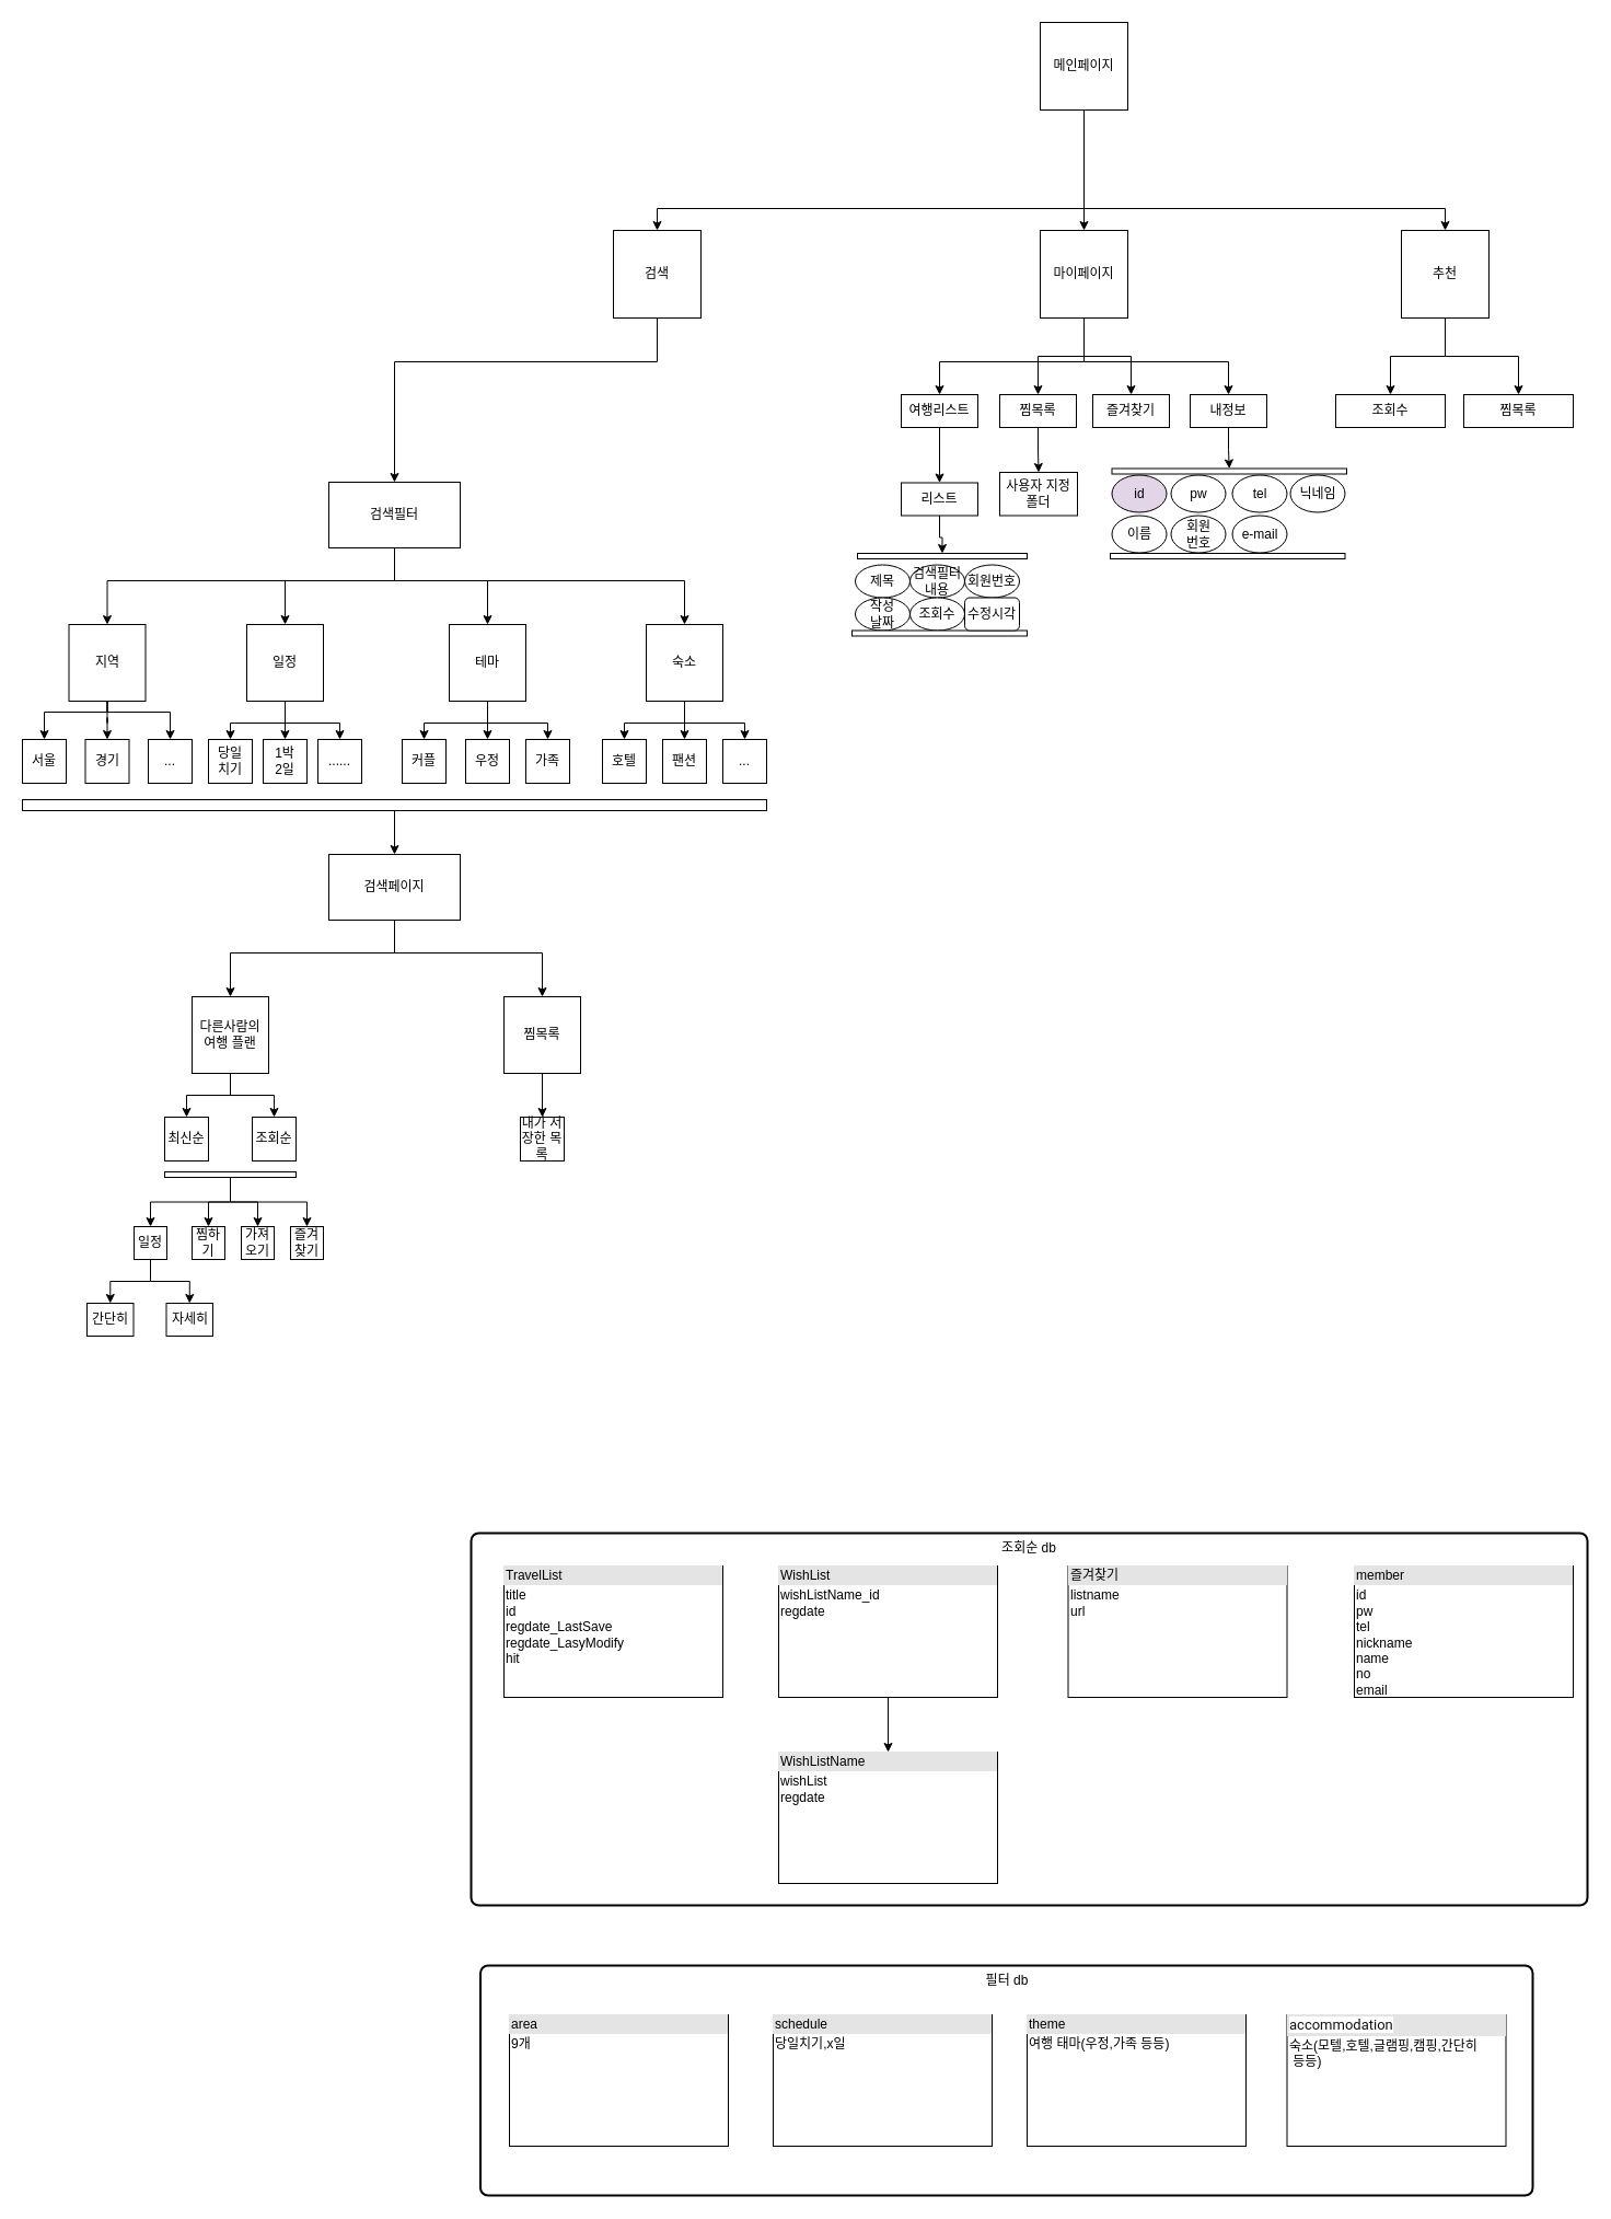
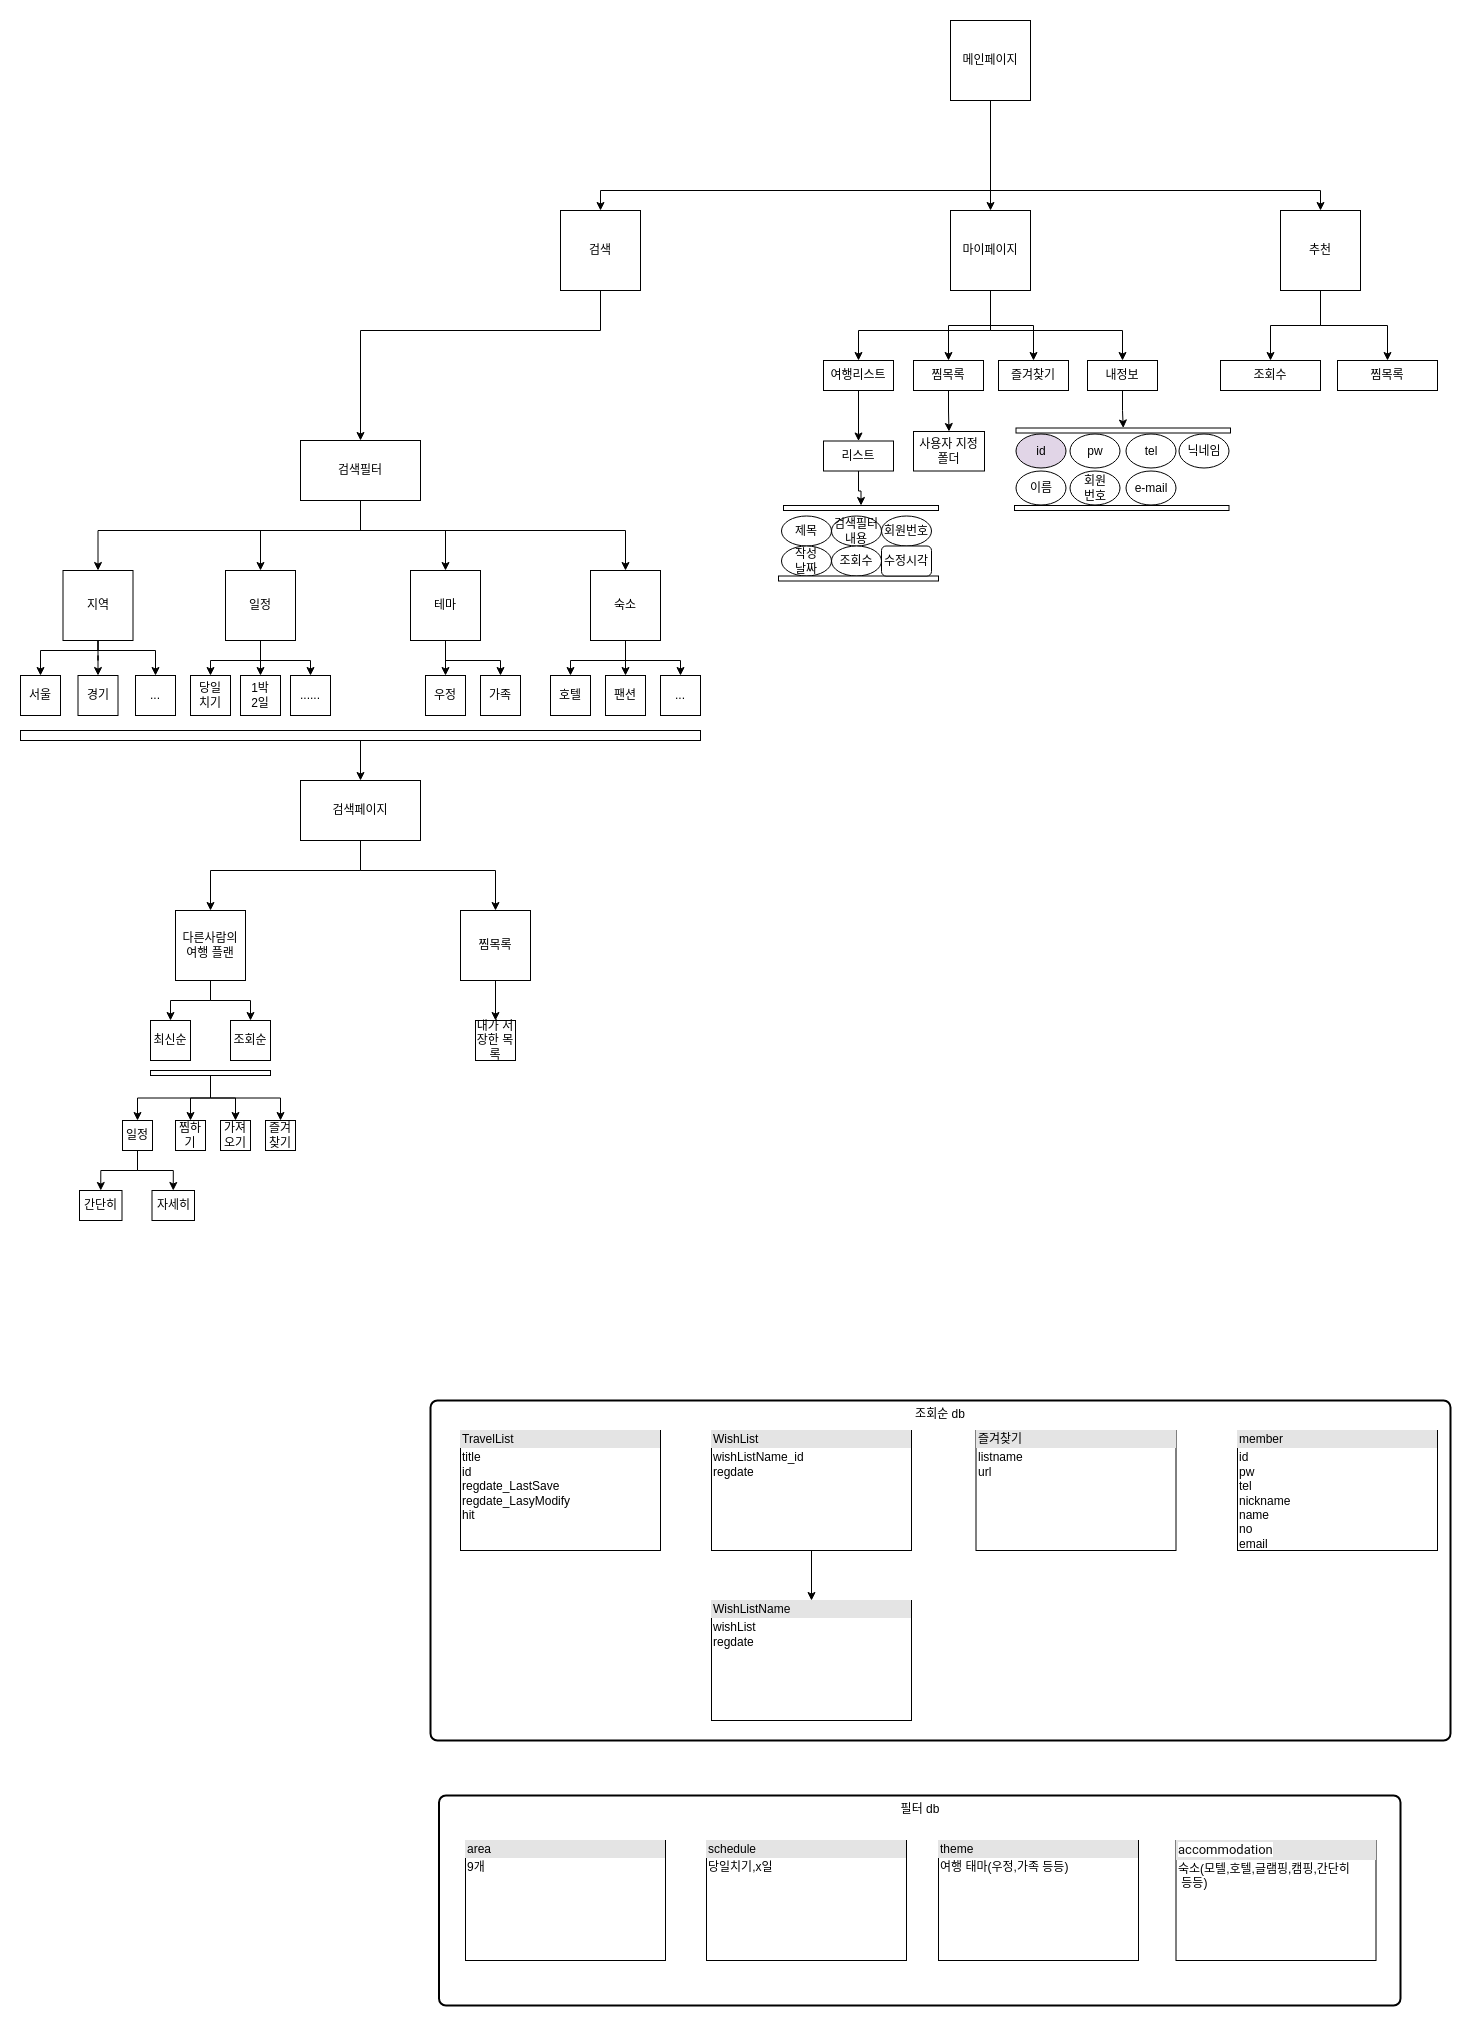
- <mxCell id="17" style="edgeStyle=orthogonalEdgeStyle;rounded=0;orthogonalLoop=1;jettySize=auto;html=1;" parent="1" source="20" target="31" edge="1"><mxGeometry relative="1" as="geometry"><Array as="points"><mxPoint x="445" y="660" /><mxPoint x="387" y="660" /></Array></mxGeometry></mxCell>
- <mxCell id="31" value="커플" style="whiteSpace=wrap;html=1;aspect=fixed;" parent="1" vertex="1"><mxGeometry x="367" y="675" width="40" height="40" as="geometry" /></mxCell>
